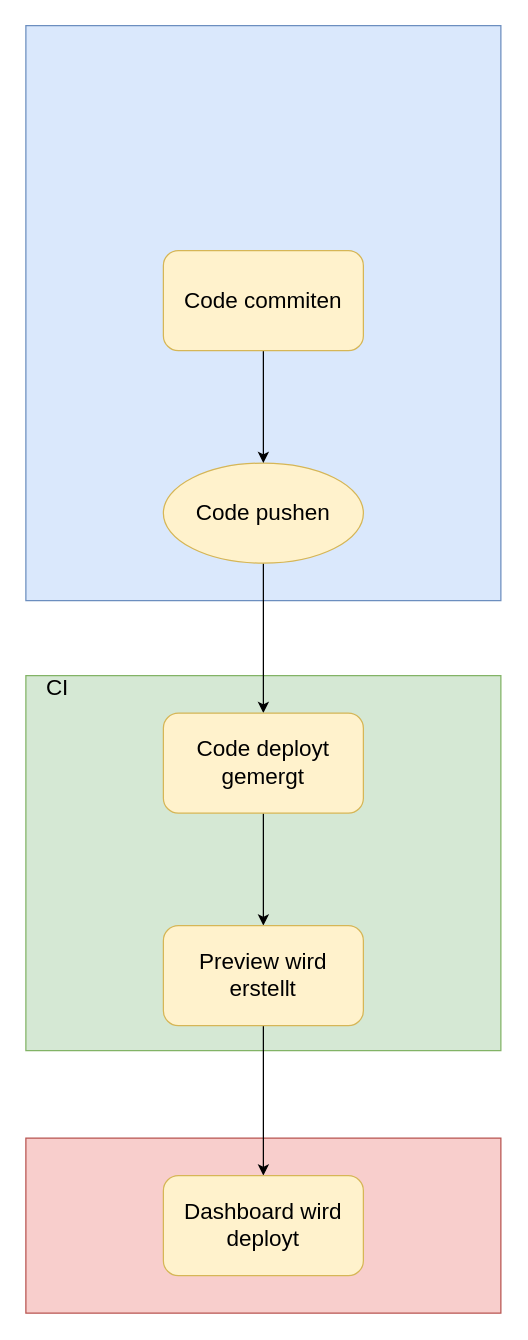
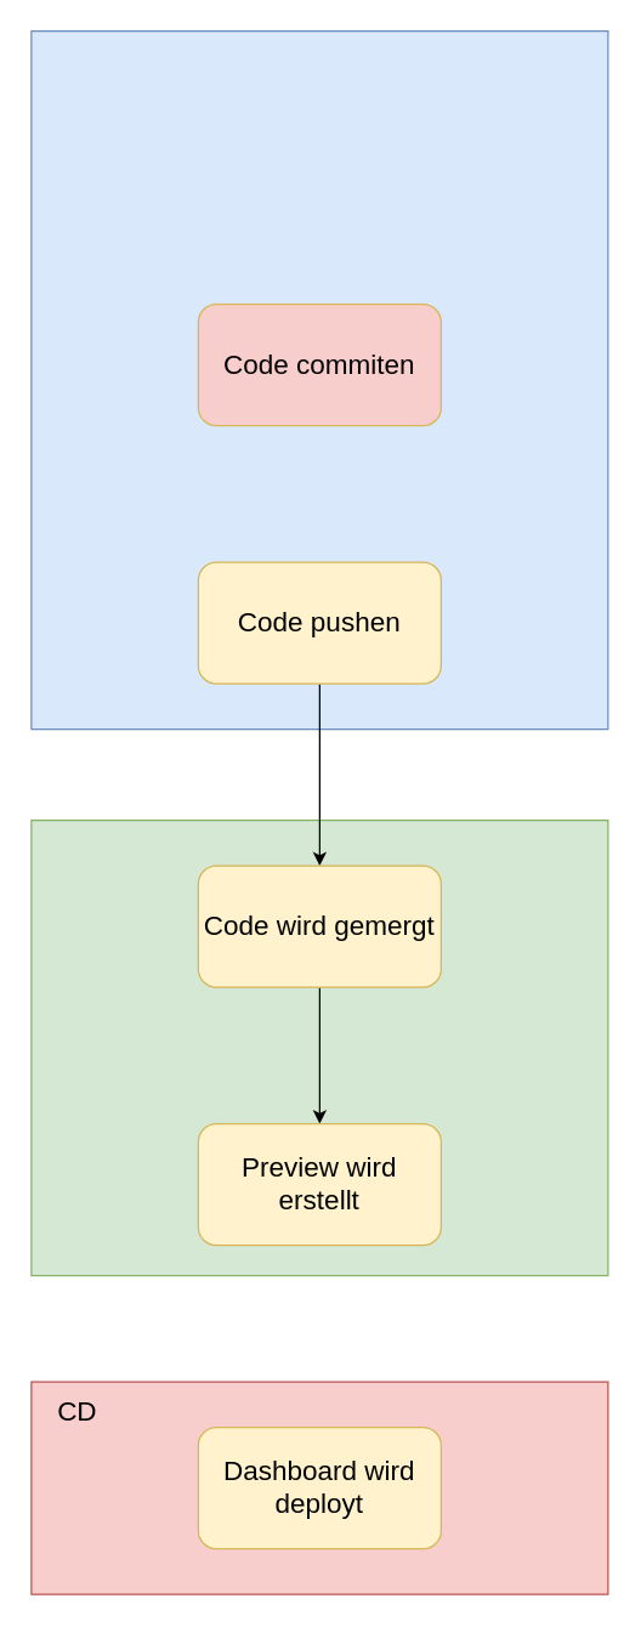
- <mxCell id="15" value="&lt;font style=&quot;font-size: 18px&quot;&gt;Code commiten&lt;/font&gt;" style="rounded=1;whiteSpace=wrap;html=1;fontSize=12;glass=0;strokeWidth=1;shadow=0;fillColor=#fff2cc;strokeColor=#d6b656;" vertex="1" parent="1"><mxGeometry x="130" y="200" width="160" height="80" as="geometry" /></mxCell>
+ <mxCell id="15" value="&lt;font style=&quot;font-size: 18px&quot;&gt;Code commiten&lt;/font&gt;" style="rounded=1;whiteSpace=wrap;html=1;fontSize=12;glass=0;strokeWidth=1;shadow=0;fillColor=#f8cecc;strokeColor=#d6b656;" vertex="1" parent="1"><mxGeometry x="130" y="200" width="160" height="80" as="geometry" /></mxCell>
- <mxCell id="14" style="edgeStyle=orthogonalEdgeStyle;rounded=0;orthogonalLoop=1;jettySize=auto;html=1;" edge="1" parent="1" source="15" target="6"><mxGeometry relative="1" as="geometry" /></mxCell>
- <mxCell id="6" value="&lt;font style=&quot;font-size: 18px&quot;&gt;Code pushen&lt;/font&gt;" style="ellipse;whiteSpace=wrap;html=1;fontSize=12;glass=0;strokeWidth=1;shadow=0;fillColor=#fff2cc;strokeColor=#d6b656;" vertex="1" parent="1"><mxGeometry x="130" y="370" width="160" height="80" as="geometry" /></mxCell>
+ <mxCell id="6" value="&lt;font style=&quot;font-size: 18px&quot;&gt;Code pushen&lt;/font&gt;" style="rounded=1;whiteSpace=wrap;html=1;fontSize=12;glass=0;strokeWidth=1;shadow=0;fillColor=#fff2cc;strokeColor=#d6b656;" vertex="1" parent="1"><mxGeometry x="130" y="370" width="160" height="80" as="geometry" /></mxCell>
- <mxCell id="12" value="&lt;font style=&quot;font-size: 18px&quot;&gt;CI&lt;/font&gt;" style="text;html=1;align=center;verticalAlign=middle;resizable=0;points=[];autosize=1;" vertex="1" parent="1"><mxGeometry x="30" y="540" width="30" height="20" as="geometry" /></mxCell>
- <mxCell id="8" value="&lt;font style=&quot;font-size: 18px&quot;&gt;Code deployt gemergt&lt;/font&gt;" style="rounded=1;whiteSpace=wrap;html=1;fontSize=12;glass=0;strokeWidth=1;shadow=0;fillColor=#fff2cc;strokeColor=#d6b656;" vertex="1" parent="1"><mxGeometry x="130" y="570" width="160" height="80" as="geometry" /></mxCell>
+ <mxCell id="8" value="&lt;font style=&quot;font-size: 18px&quot;&gt;Code wird gemergt&lt;/font&gt;" style="rounded=1;whiteSpace=wrap;html=1;fontSize=12;glass=0;strokeWidth=1;shadow=0;fillColor=#fff2cc;strokeColor=#d6b656;" vertex="1" parent="1"><mxGeometry x="130" y="570" width="160" height="80" as="geometry" /></mxCell>
- <mxCell id="9" style="edgeStyle=orthogonalEdgeStyle;rounded=0;orthogonalLoop=1;jettySize=auto;html=1;entryX=0.5;entryY=0;entryDx=0;entryDy=0;" edge="1" parent="1" source="10" target="11"><mxGeometry relative="1" as="geometry" /></mxCell>
+ <mxCell id="13" value="&lt;font style=&quot;font-size: 18px&quot;&gt;CD&lt;/font&gt;" style="text;html=1;align=center;verticalAlign=middle;resizable=0;points=[];autosize=1;" vertex="1" parent="1"><mxGeometry x="30" y="920" width="40" height="20" as="geometry" /></mxCell>
